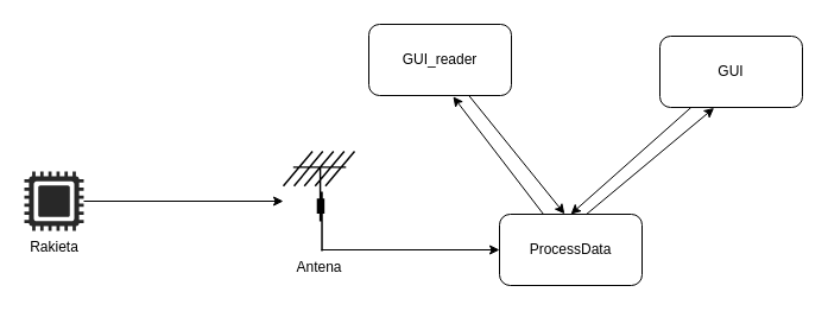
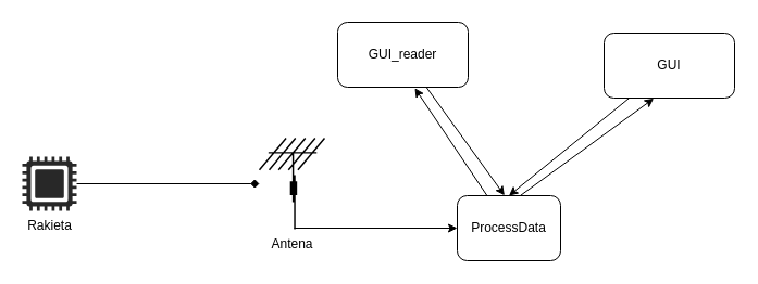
- <mxCell id="11" style="edgeStyle=orthogonalEdgeStyle;rounded=0;orthogonalLoop=1;jettySize=auto;html=1;" edge="1" parent="1" source="12" target="10"><mxGeometry relative="1" as="geometry" /></mxCell>
+ <mxCell id="11" style="edgeStyle=orthogonalEdgeStyle;rounded=0;orthogonalLoop=1;jettySize=auto;html=1;endArrow=diamond;" edge="1" parent="1" source="12" target="10"><mxGeometry relative="1" as="geometry" /></mxCell>
- <mxCell id="5" value="ProcessData" style="rounded=1;whiteSpace=wrap;html=1;" parent="1" vertex="1"><mxGeometry x="420" y="180" width="120" height="60" as="geometry" /></mxCell>
+ <mxCell id="5" value="ProcessData" style="rounded=1;whiteSpace=wrap;html=1;" parent="1" vertex="1"><mxGeometry x="420" y="180" width="95" height="60" as="geometry" /></mxCell>
